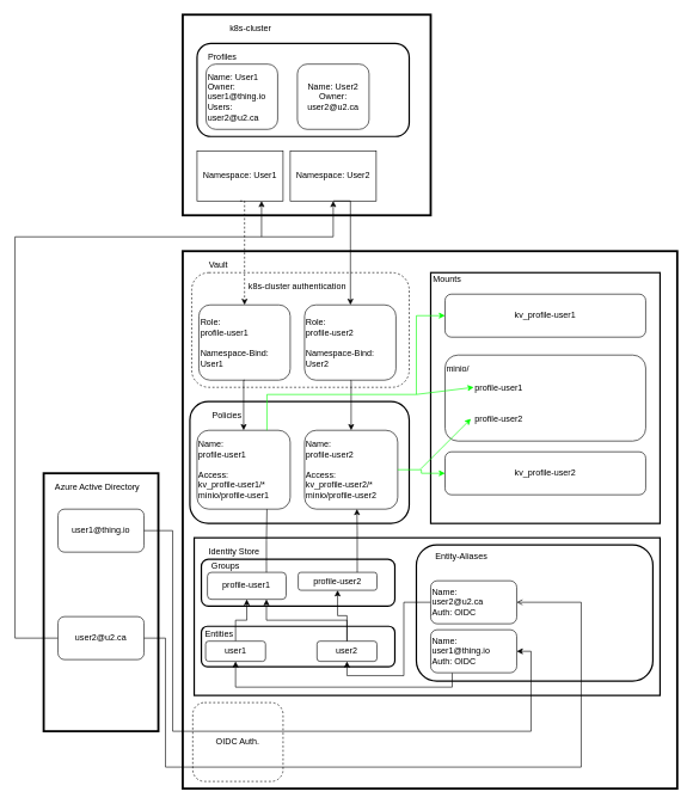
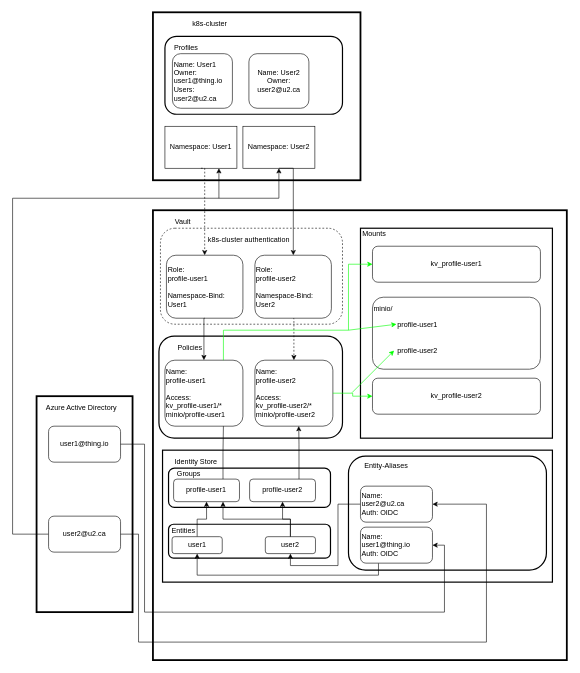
- <mxCell id="19" style="edgeStyle=orthogonalEdgeStyle;rounded=0;orthogonalLoop=1;jettySize=auto;html=1;exitX=0.5;exitY=1;exitDx=0;exitDy=0;entryX=0.5;entryY=0;entryDx=0;entryDy=0;" parent="1" source="20" target="18" edge="1"><mxGeometry relative="1" as="geometry"><Array as="points"><mxPoint x="489" y="530" /></Array></mxGeometry></mxCell>
+ <mxCell id="19" style="edgeStyle=orthogonalEdgeStyle;rounded=0;orthogonalLoop=1;jettySize=auto;html=1;exitX=0.5;exitY=1;exitDx=0;exitDy=0;entryX=0.5;entryY=0;entryDx=0;entryDy=0;dashed=1;" parent="1" source="20" target="18" edge="1"><mxGeometry relative="1" as="geometry"><Array as="points"><mxPoint x="489" y="530" /></Array></mxGeometry></mxCell>
- <mxCell id="36" value="&lt;div align=&quot;center&quot;&gt;profile-user2&lt;br&gt;&lt;/div&gt;" style="rounded=1;whiteSpace=wrap;html=1;align=center;" parent="32" vertex="1"><mxGeometry x="135.164" y="28.235" width="109.821" height="25" as="geometry" /></mxCell>
+ <mxCell id="36" value="&lt;div align=&quot;center&quot;&gt;profile-user2&lt;br&gt;&lt;/div&gt;" style="rounded=1;whiteSpace=wrap;html=1;align=center;" parent="32" vertex="1"><mxGeometry x="135.164" y="28.235" width="109.821" height="37.647" as="geometry" /></mxCell>
- <mxCell id="62" style="edgeStyle=orthogonalEdgeStyle;rounded=0;orthogonalLoop=1;jettySize=auto;html=1;exitX=1;exitY=0.5;exitDx=0;exitDy=0;entryX=1;entryY=0.5;entryDx=0;entryDy=0;strokeColor=#000000;endArrow=open;" parent="1" source="29" target="61" edge="1"><mxGeometry relative="1" as="geometry"><Array as="points"><mxPoint x="230" y="890" /><mxPoint x="230" y="1070" /><mxPoint x="810" y="1070" /><mxPoint x="810" y="840" /></Array></mxGeometry></mxCell>
+ <mxCell id="62" style="edgeStyle=orthogonalEdgeStyle;rounded=0;orthogonalLoop=1;jettySize=auto;html=1;exitX=1;exitY=0.5;exitDx=0;exitDy=0;entryX=1;entryY=0.5;entryDx=0;entryDy=0;strokeColor=#000000;" parent="1" source="29" target="61" edge="1"><mxGeometry relative="1" as="geometry"><Array as="points"><mxPoint x="230" y="890" /><mxPoint x="230" y="1070" /><mxPoint x="810" y="1070" /><mxPoint x="810" y="840" /></Array></mxGeometry></mxCell>
- <mxCell id="24" value="OIDC Auth." style="rounded=1;whiteSpace=wrap;html=1;align=center;dashed=1;" parent="1" vertex="1"><mxGeometry x="268" y="980" width="126" height="110" as="geometry" /></mxCell>
